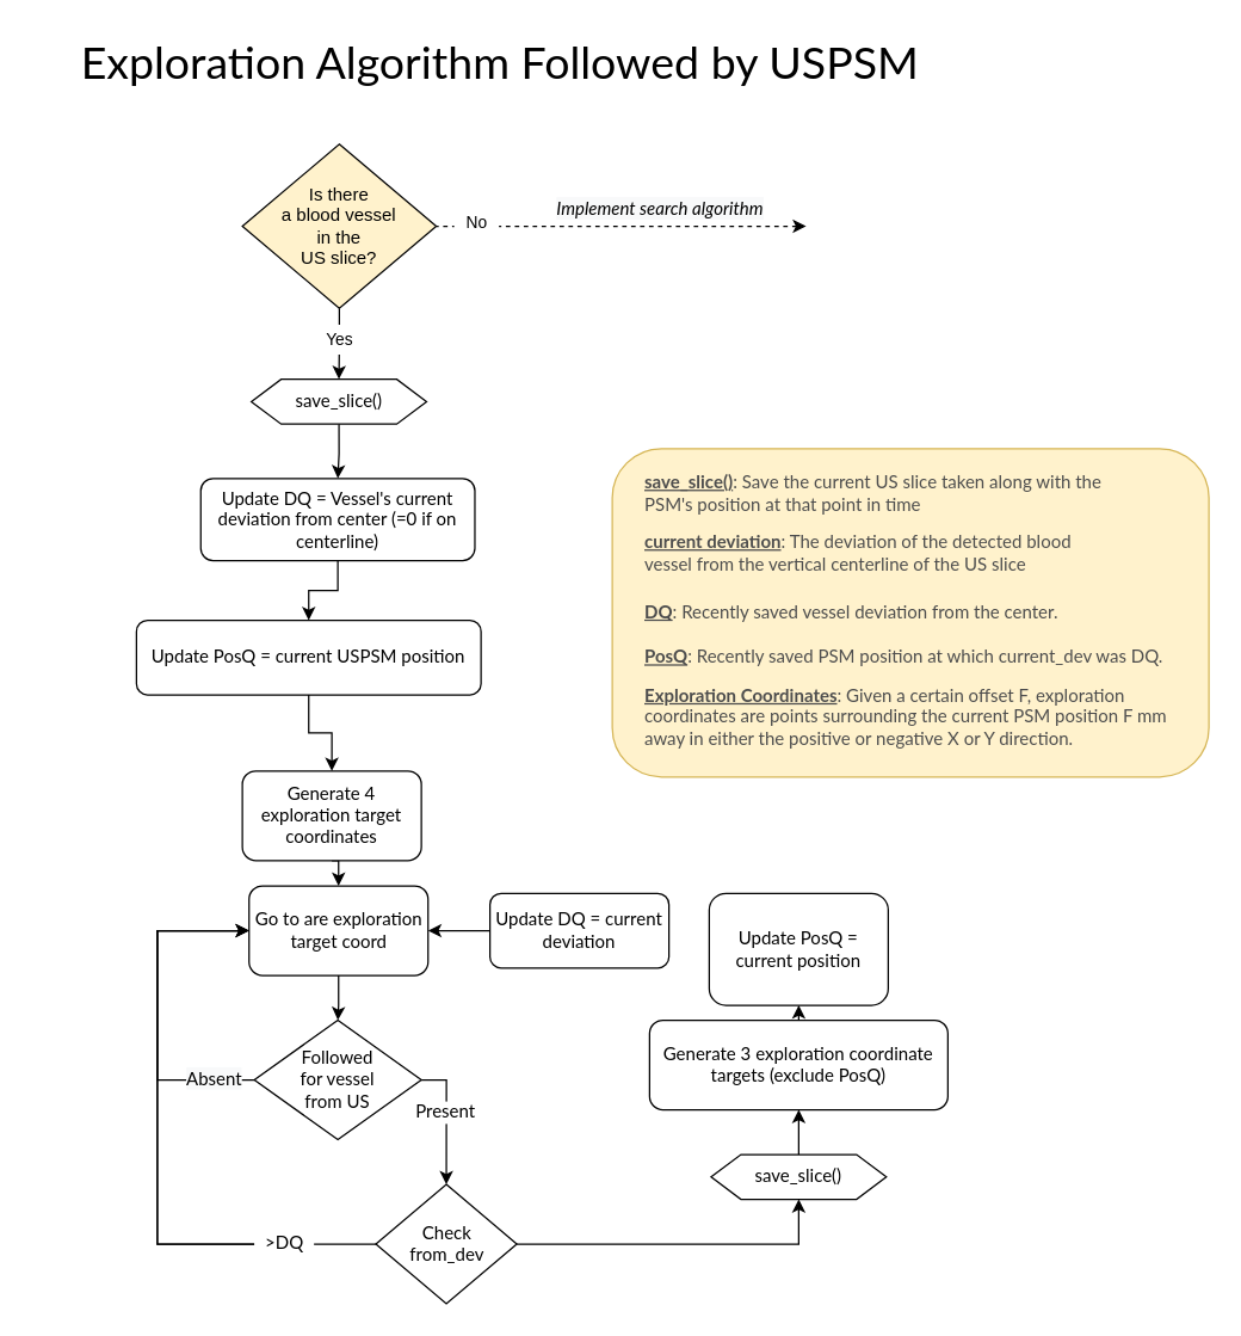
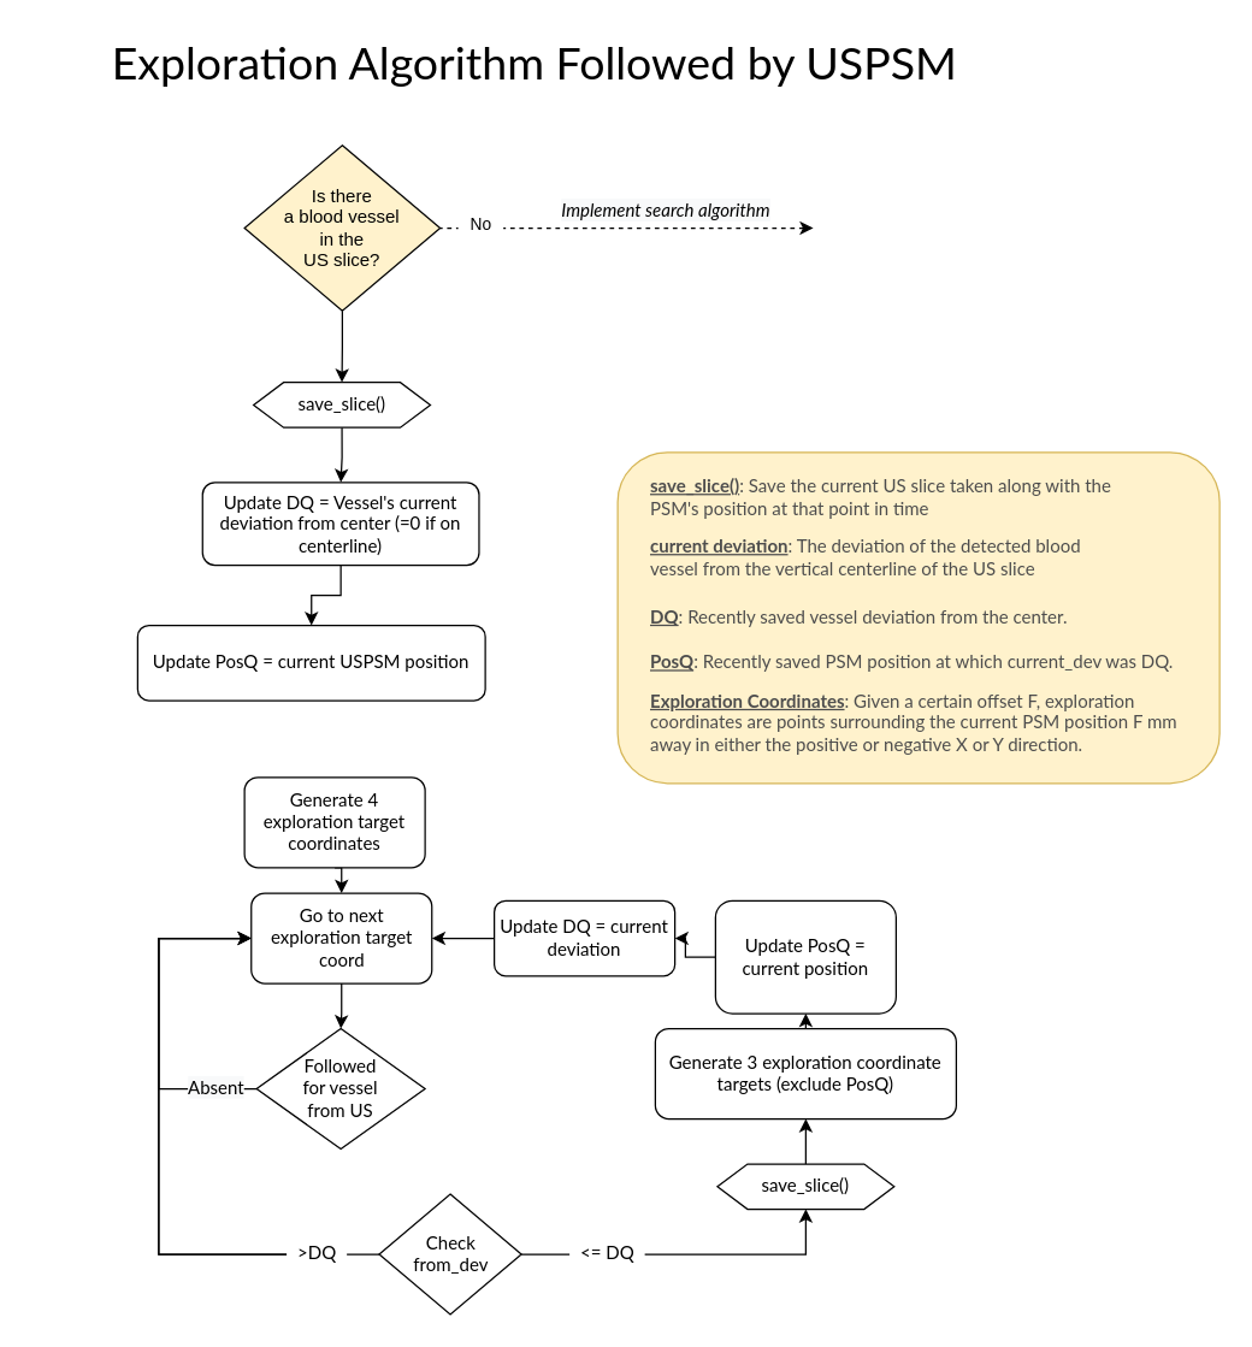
- <mxCell id="37" value="&lt;font style=&quot;font-size: 30px&quot;&gt;Exploration Algorithm Followed by USPSM&lt;/font&gt;" style="text;html=1;strokeColor=none;fillColor=none;align=center;verticalAlign=middle;whiteSpace=wrap;rounded=0;fontSize=10;fontFamily=Lato;fontSource=https%3A%2F%2Ffonts.googleapis.com%2Fcss%3Ffamily%3DLato;" vertex="1" parent="1"><mxGeometry x="20" y="20" width="630" height="40" as="geometry" /></mxCell>
+ <mxCell id="37" value="&lt;font style=&quot;font-size: 30px&quot;&gt;Exploration Algorithm Followed by USPSM&lt;/font&gt;" style="text;html=1;strokeColor=none;fillColor=none;align=center;verticalAlign=middle;whiteSpace=wrap;rounded=0;fontSize=10;fontFamily=Lato;fontSource=https%3A%2F%2Ffonts.googleapis.com%2Fcss%3Ffamily%3DLato;" vertex="1" parent="1"><mxGeometry x="40" y="20" width="630" height="40" as="geometry" /></mxCell>
- <mxCell id="43" value="Yes" style="text;html=1;align=center;verticalAlign=middle;resizable=0;points=[];autosize=1;fillColor=#FFFFFF;fontSize=11;" vertex="1" parent="1"><mxGeometry x="211.5" y="217" width="30" height="20" as="geometry" /></mxCell>
- <mxCell id="22" style="edgeStyle=orthogonalEdgeStyle;rounded=0;orthogonalLoop=1;jettySize=auto;html=1;fontSize=12;fontFamily=Lato;fontSource=https%3A%2F%2Ffonts.googleapis.com%2Fcss%3Ffamily%3DLato;" parent="1" source="23" target="4" edge="1"><mxGeometry relative="1" as="geometry" /></mxCell>
- <mxCell id="8" value="Go to are exploration target coord" style="rounded=1;whiteSpace=wrap;html=1;fontSize=12;fontFamily=Lato;fontSource=https%3A%2F%2Ffonts.googleapis.com%2Fcss%3Ffamily%3DLato;" parent="1" vertex="1"><mxGeometry x="166.5" y="593" width="120" height="60" as="geometry" /></mxCell>
+ <mxCell id="8" value="Go to next exploration target coord" style="rounded=1;whiteSpace=wrap;html=1;fontSize=12;fontFamily=Lato;fontSource=https%3A%2F%2Ffonts.googleapis.com%2Fcss%3Ffamily%3DLato;" parent="1" vertex="1"><mxGeometry x="166.5" y="593" width="120" height="60" as="geometry" /></mxCell>
+ <mxCell id="20" style="edgeStyle=orthogonalEdgeStyle;rounded=0;orthogonalLoop=1;jettySize=auto;html=1;entryX=1;entryY=0.5;entryDx=0;entryDy=0;fontFamily=Lato;fontSource=https%3A%2F%2Ffonts.googleapis.com%2Fcss%3Ffamily%3DLato;fontSize=12;" parent="1" source="21" target="29" edge="1"><mxGeometry relative="1" as="geometry" /></mxCell>
- <mxCell id="9" style="edgeStyle=orthogonalEdgeStyle;rounded=0;orthogonalLoop=1;jettySize=auto;html=1;exitX=1;exitY=0.5;exitDx=0;exitDy=0;entryX=0.5;entryY=0;entryDx=0;entryDy=0;fontSize=12;fontFamily=Lato;fontSource=https%3A%2F%2Ffonts.googleapis.com%2Fcss%3Ffamily%3DLato;" parent="1" source="13" target="19" edge="1"><mxGeometry relative="1" as="geometry"><Array as="points"><mxPoint x="298" y="723" /></Array></mxGeometry></mxCell>
- <mxCell id="10" value="Present" style="edgeLabel;html=1;align=center;verticalAlign=middle;resizable=0;points=[];fontSize=12;fontFamily=Lato;fontSource=https%3A%2F%2Ffonts.googleapis.com%2Fcss%3Ffamily%3DLato;" parent="9" vertex="1" connectable="0"><mxGeometry x="-0.132" y="-1" relative="1" as="geometry"><mxPoint as="offset" /></mxGeometry></mxCell>
- <mxCell id="27" value="&amp;gt;DQ" style="text;html=1;align=center;verticalAlign=middle;resizable=0;points=[];autosize=1;fillColor=#ffffff;fontSize=12;fontFamily=Lato;fontSource=https%3A%2F%2Ffonts.googleapis.com%2Fcss%3Ffamily%3DLato;" parent="1" vertex="1"><mxGeometry x="170" y="823" width="40" height="20" as="geometry" /></mxCell>
+ <mxCell id="27" value="&amp;gt;DQ" style="text;html=1;align=center;verticalAlign=middle;resizable=0;points=[];autosize=1;fillColor=#ffffff;fontSize=12;fontFamily=Lato;fontSource=https%3A%2F%2Ffonts.googleapis.com%2Fcss%3Ffamily%3DLato;" parent="1" vertex="1"><mxGeometry x="190" y="823" width="40" height="20" as="geometry" /></mxCell>
+ <mxCell id="26" value="&amp;lt;= DQ" style="text;html=1;align=center;verticalAlign=middle;resizable=0;points=[];autosize=1;fillColor=#FFFFFF;fontSize=12;fontFamily=Lato;fontSource=https%3A%2F%2Ffonts.googleapis.com%2Fcss%3Ffamily%3DLato;" parent="1" vertex="1"><mxGeometry x="378" y="823" width="50" height="20" as="geometry" /></mxCell>
